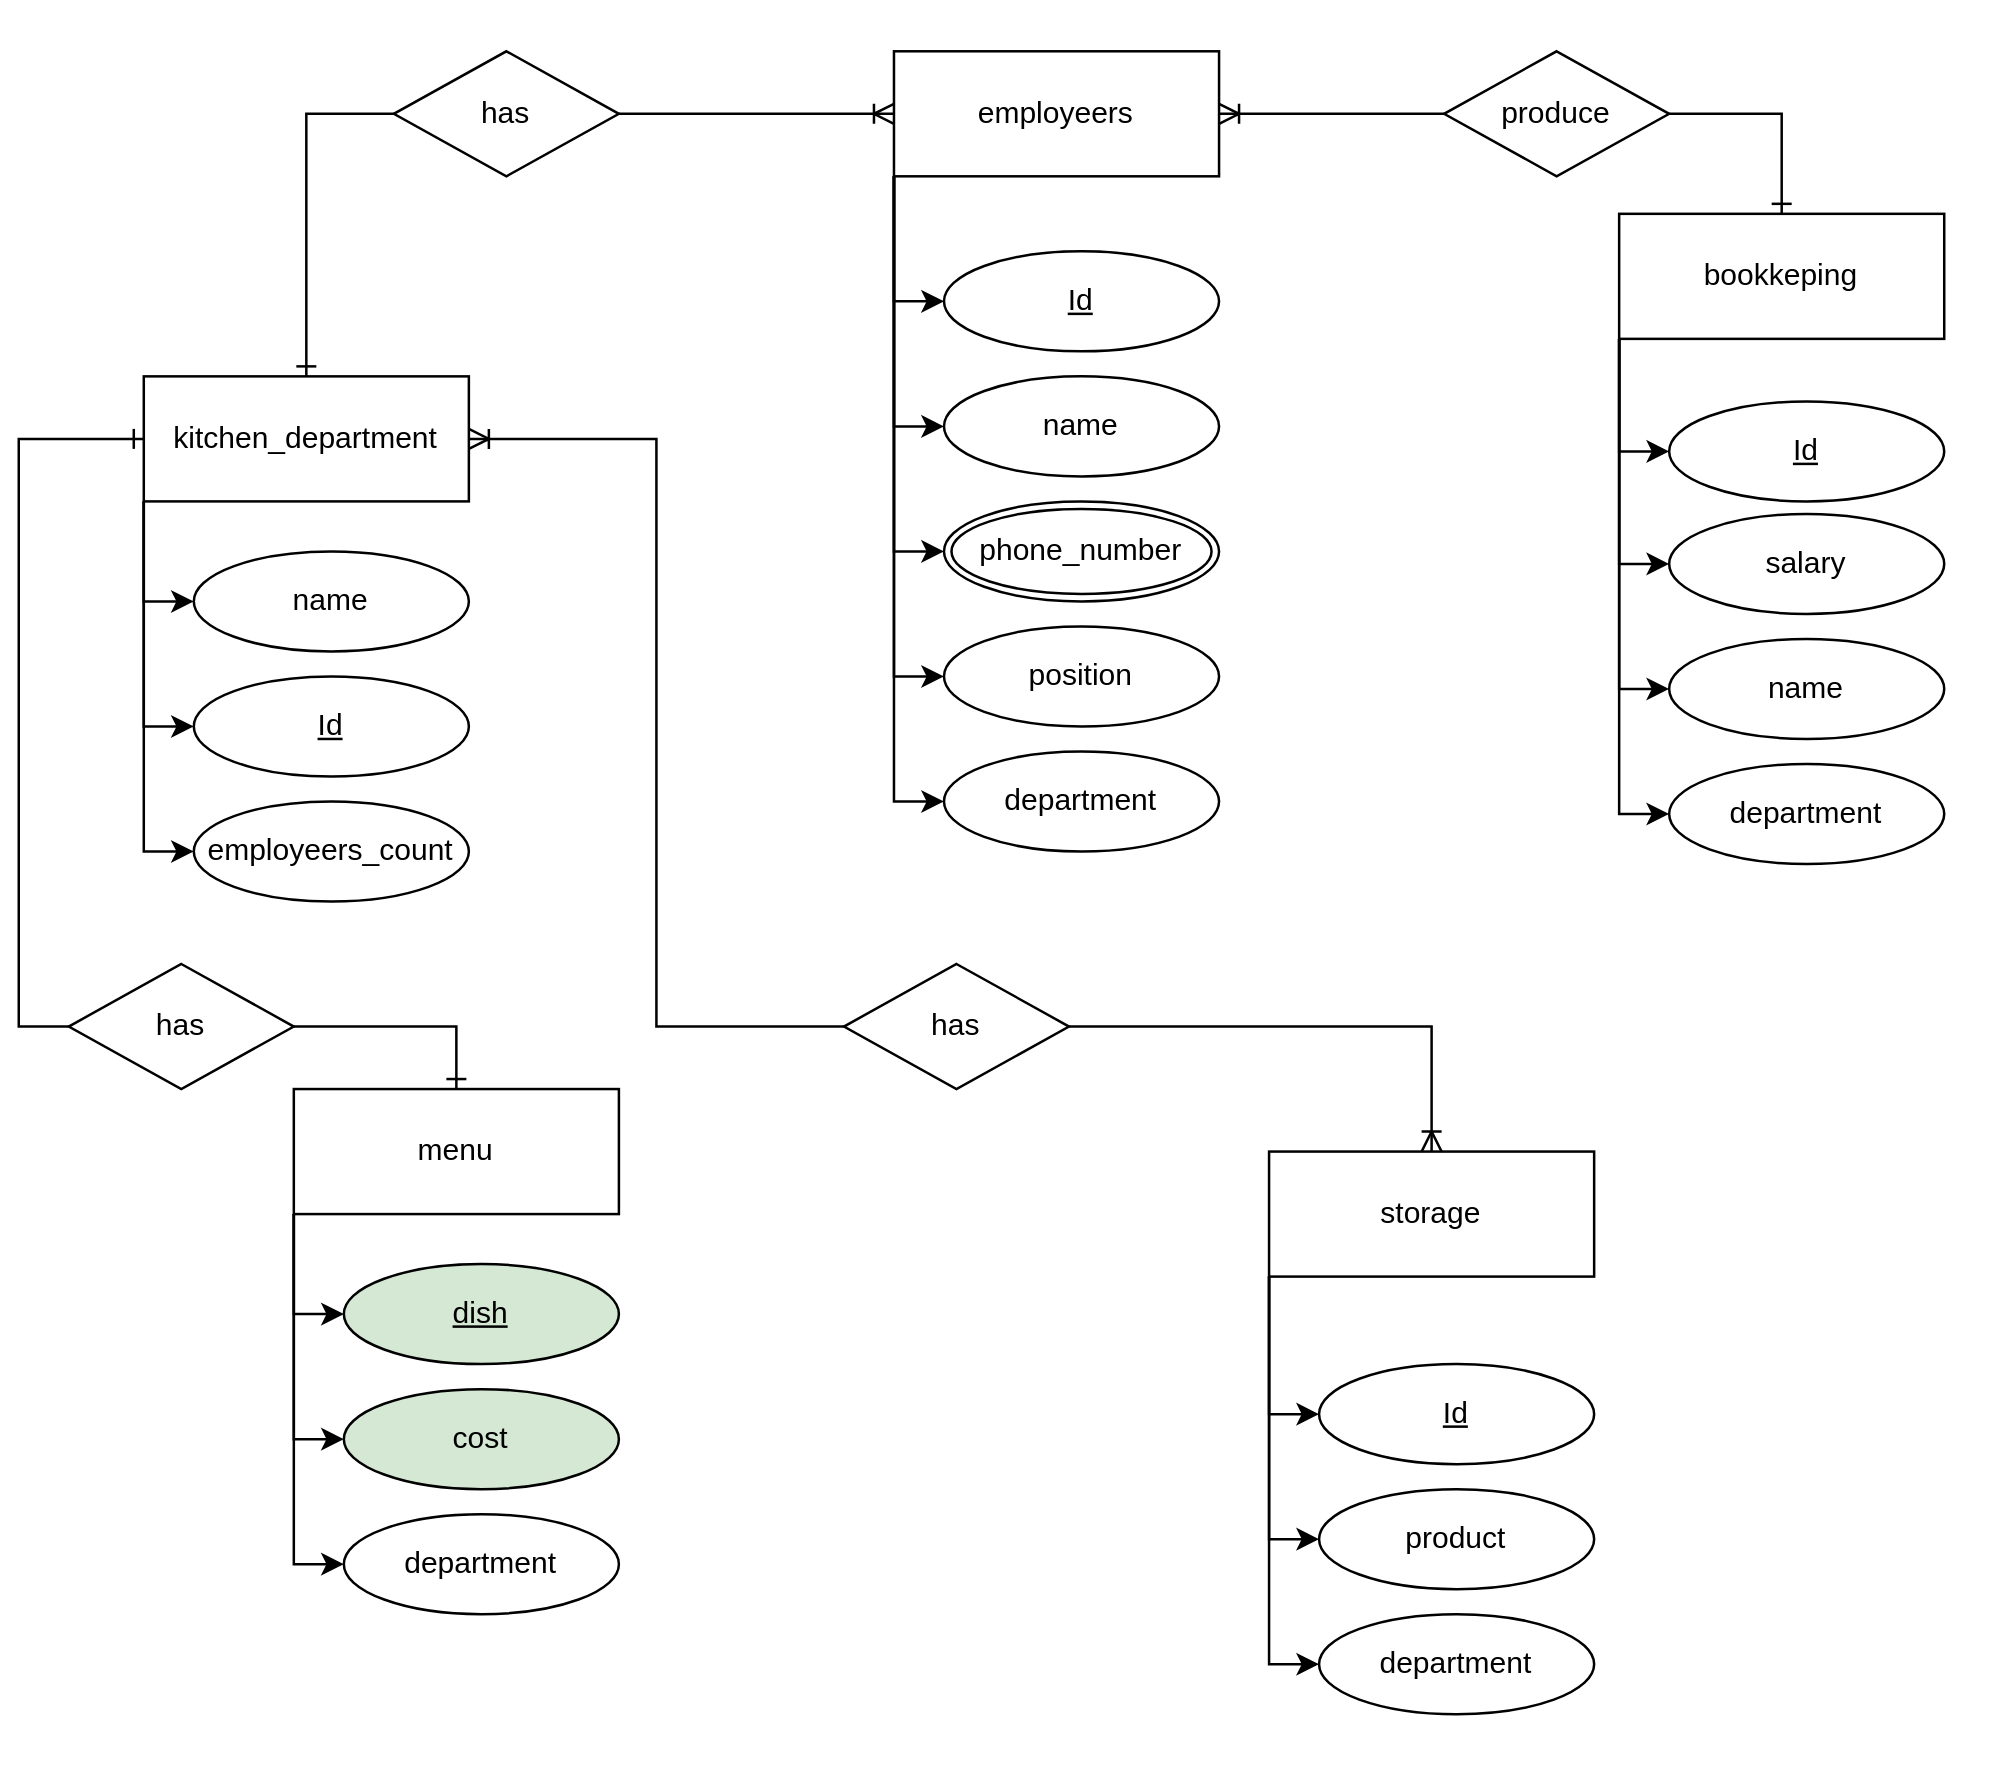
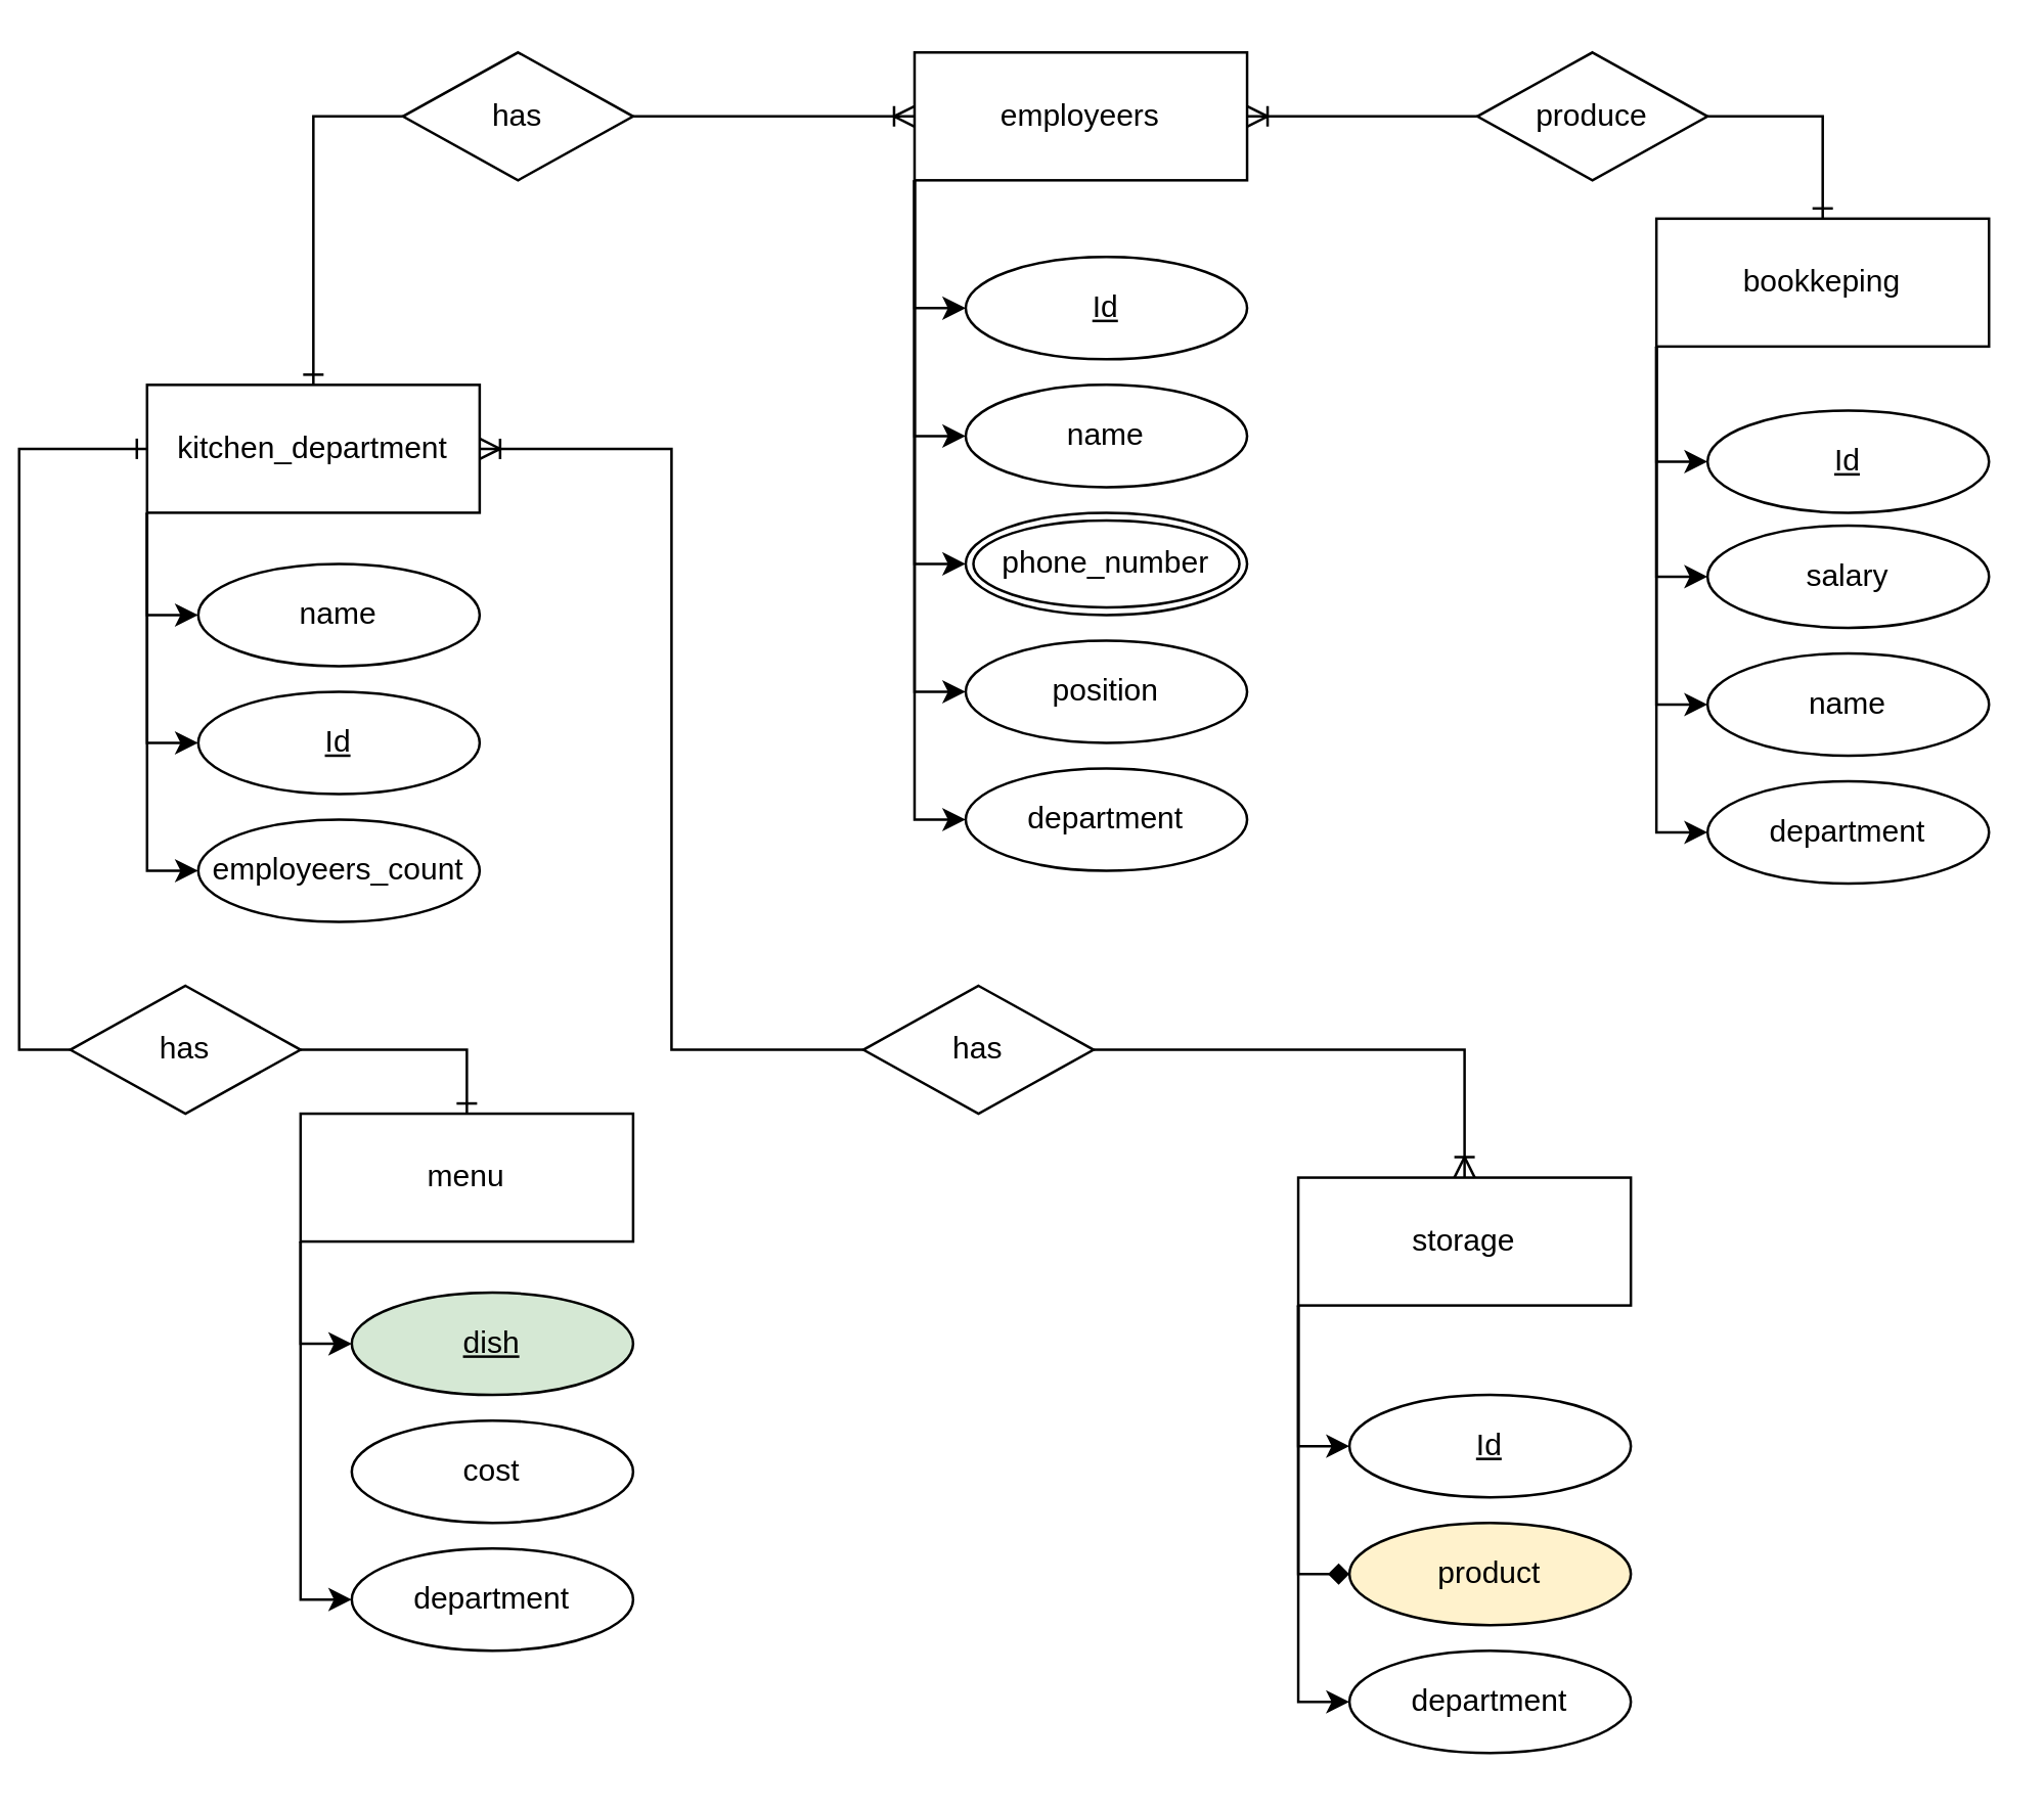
- <mxCell id="31" style="edgeStyle=orthogonalEdgeStyle;rounded=0;orthogonalLoop=1;jettySize=auto;html=1;exitX=0;exitY=1;exitDx=0;exitDy=0;entryX=0;entryY=0.5;entryDx=0;entryDy=0;" edge="1" parent="1" source="33" target="35"><mxGeometry relative="1" as="geometry" /></mxCell>
- <mxCell id="35" value="cost" style="ellipse;whiteSpace=wrap;html=1;align=center;fillColor=#d5e8d4;" vertex="1" parent="1"><mxGeometry x="130" y="555" width="110" height="40" as="geometry" /></mxCell>
+ <mxCell id="35" value="cost" style="ellipse;whiteSpace=wrap;html=1;align=center;" vertex="1" parent="1"><mxGeometry x="130" y="555" width="110" height="40" as="geometry" /></mxCell>
- <mxCell id="38" style="edgeStyle=orthogonalEdgeStyle;rounded=0;orthogonalLoop=1;jettySize=auto;html=1;exitX=0;exitY=1;exitDx=0;exitDy=0;entryX=0;entryY=0.5;entryDx=0;entryDy=0;" edge="1" parent="1" source="40" target="42"><mxGeometry relative="1" as="geometry" /></mxCell>
+ <mxCell id="38" style="edgeStyle=orthogonalEdgeStyle;rounded=0;orthogonalLoop=1;jettySize=auto;html=1;exitX=0;exitY=1;exitDx=0;exitDy=0;entryX=0;entryY=0.5;entryDx=0;entryDy=0;endArrow=diamond;" edge="1" parent="1" source="40" target="42"><mxGeometry relative="1" as="geometry" /></mxCell>
- <mxCell id="42" value="product" style="ellipse;whiteSpace=wrap;html=1;align=center;" vertex="1" parent="1"><mxGeometry x="520" y="595" width="110" height="40" as="geometry" /></mxCell>
+ <mxCell id="42" value="product" style="ellipse;whiteSpace=wrap;html=1;align=center;fillColor=#fff2cc;" vertex="1" parent="1"><mxGeometry x="520" y="595" width="110" height="40" as="geometry" /></mxCell>
